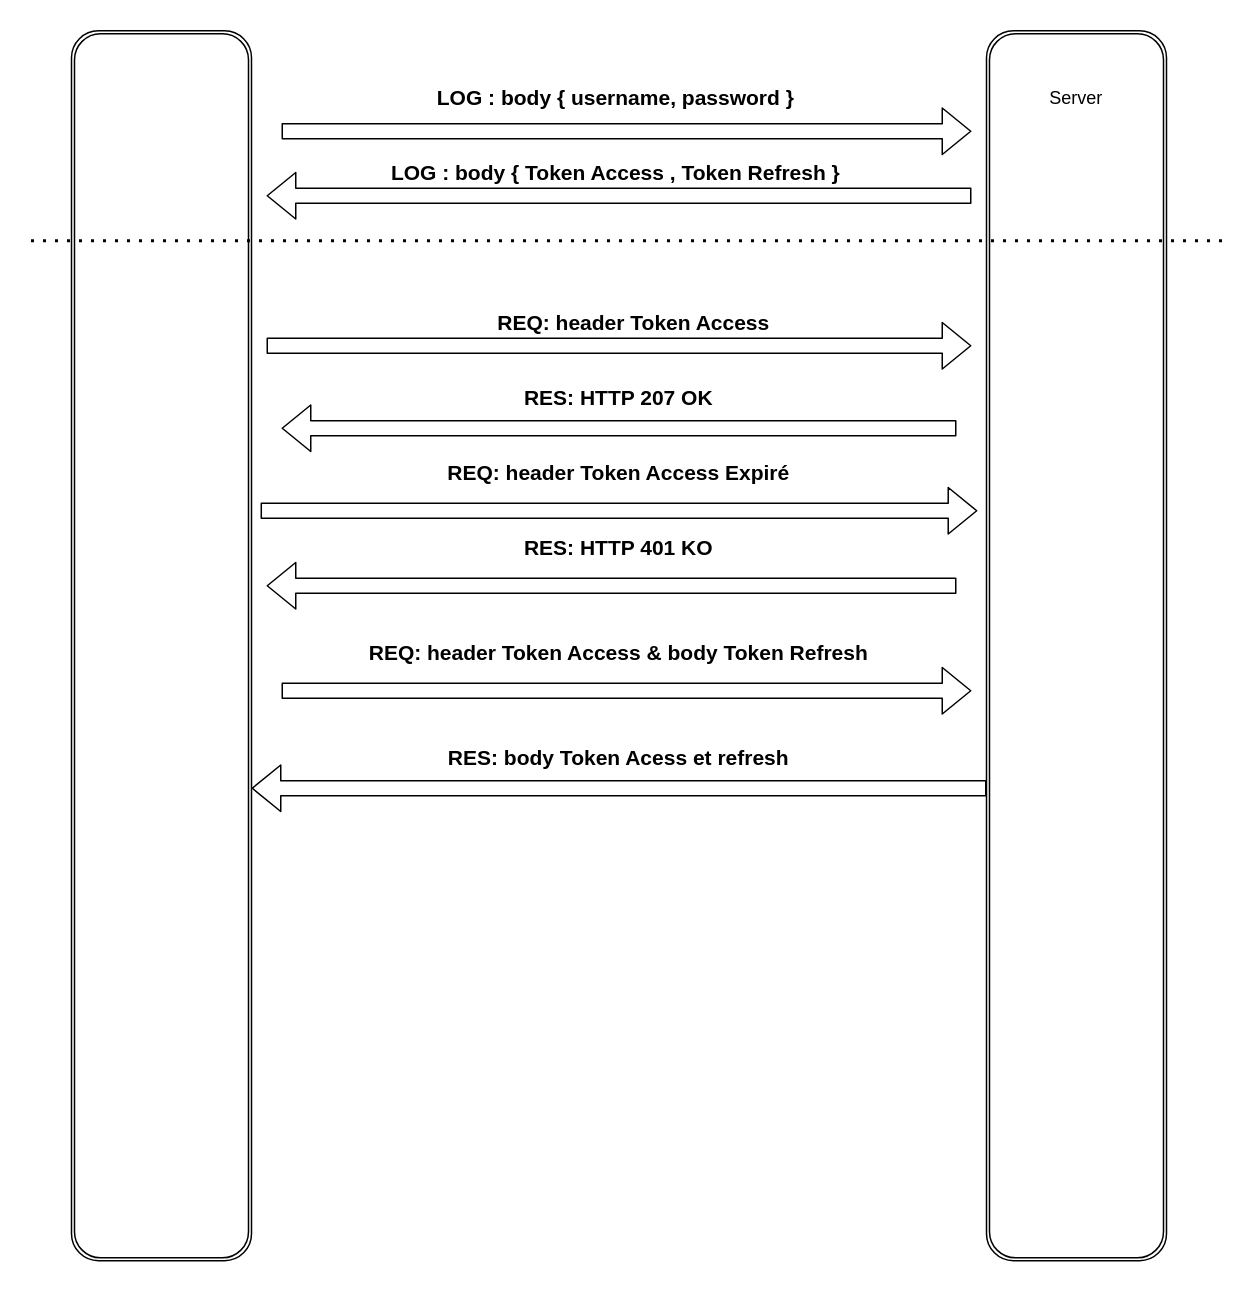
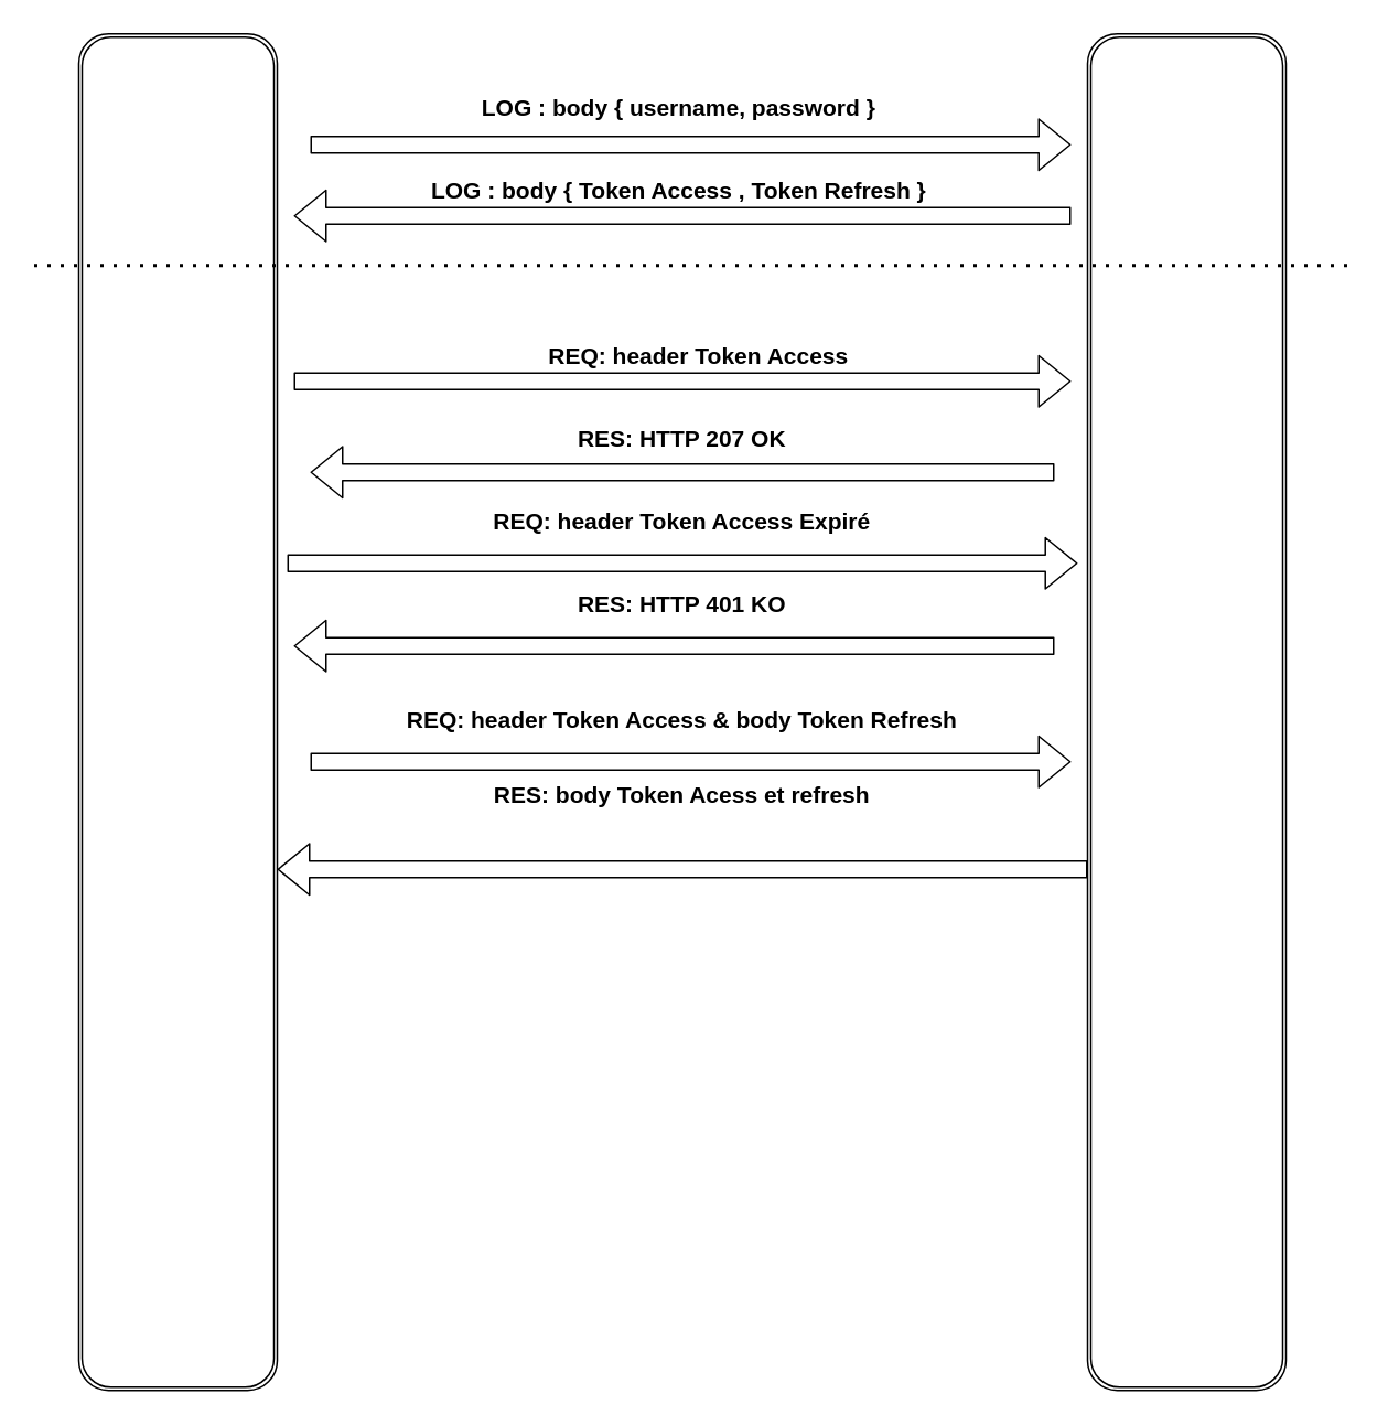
- <mxCell id="4" value="Server" style="text;html=1;strokeColor=none;fillColor=none;align=center;verticalAlign=middle;whiteSpace=wrap;rounded=0;" vertex="1" parent="1"><mxGeometry x="687" y="50" width="60" height="30" as="geometry" /></mxCell>
- <mxCell id="21" value="RES: body Token Acess et refresh" style="text;html=1;strokeColor=none;fillColor=none;align=center;verticalAlign=middle;whiteSpace=wrap;rounded=0;fontSize=14;fontStyle=1" vertex="1" parent="1"><mxGeometry x="197" y="490" width="430" height="30" as="geometry" /></mxCell>
+ <mxCell id="21" value="RES: body Token Acess et refresh" style="text;html=1;strokeColor=none;fillColor=none;align=center;verticalAlign=middle;whiteSpace=wrap;rounded=0;fontSize=14;fontStyle=1" vertex="1" parent="1"><mxGeometry x="197" y="465" width="430" height="30" as="geometry" /></mxCell>
